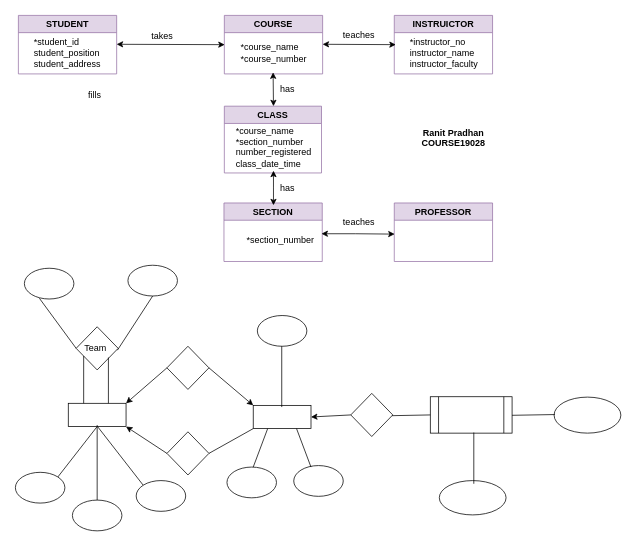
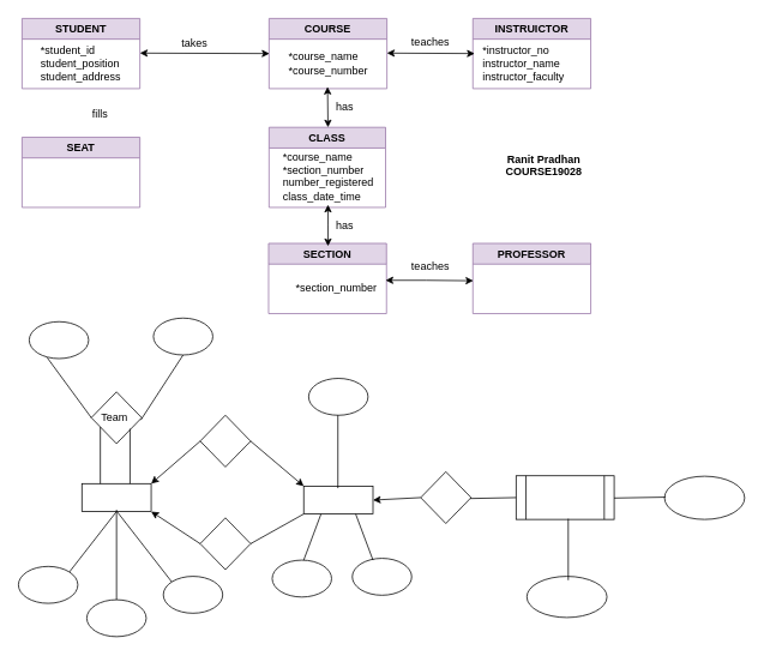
- <mxCell id="12" value="&lt;div align=&quot;justify&quot;&gt;*instructor_no&lt;/div&gt;&lt;div align=&quot;justify&quot;&gt;instructor_name&lt;/div&gt;&lt;div align=&quot;justify&quot;&gt;&lt;div&gt;instructor_faculty&lt;/div&gt;&lt;/div&gt;" style="text;html=1;align=center;verticalAlign=middle;resizable=0;points=[];autosize=1;strokeColor=none;fillColor=none;" vertex="1" parent="11"><mxGeometry x="15" y="27" width="101" height="46" as="geometry" /></mxCell>
+ <mxCell id="12" value="&lt;div align=&quot;justify&quot;&gt;*instructor_no&lt;/div&gt;&lt;div align=&quot;justify&quot;&gt;instructor_name&lt;/div&gt;&lt;div align=&quot;justify&quot;&gt;&lt;div&gt;instructor_faculty&lt;/div&gt;&lt;/div&gt;" style="text;html=1;align=center;verticalAlign=middle;resizable=0;points=[];autosize=1;strokeColor=none;fillColor=none;" vertex="1" parent="11"><mxGeometry x="5" y="27" width="101" height="46" as="geometry" /></mxCell>
- <mxCell id="24" value="fills" style="text;html=1;strokeColor=none;fillColor=none;align=center;verticalAlign=middle;whiteSpace=wrap;rounded=0;" vertex="1" parent="1"><mxGeometry x="96" y="111" width="60" height="30" as="geometry" /></mxCell>
+ <mxCell id="24" value="fills" style="text;html=1;strokeColor=none;fillColor=none;align=center;verticalAlign=middle;whiteSpace=wrap;rounded=0;" vertex="1" parent="1"><mxGeometry x="81" y="111" width="60" height="30" as="geometry" /></mxCell>
+ <mxCell id="4" value="SEAT" style="swimlane;fillColor=#e1d5e7;strokeColor=#9673a6;" vertex="1" parent="1"><mxGeometry x="24" y="152" width="131" height="78" as="geometry" /></mxCell>
